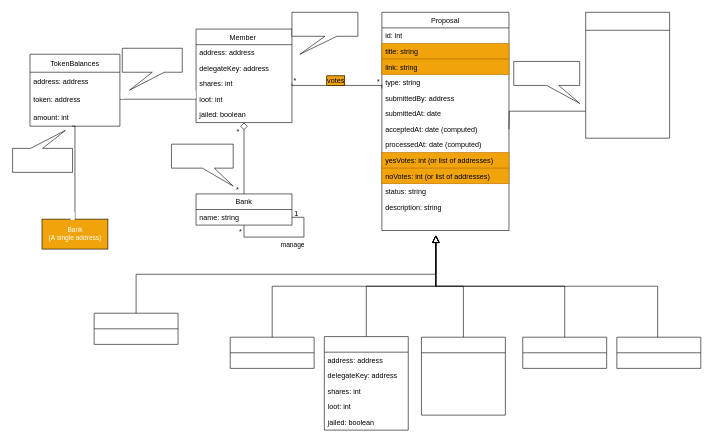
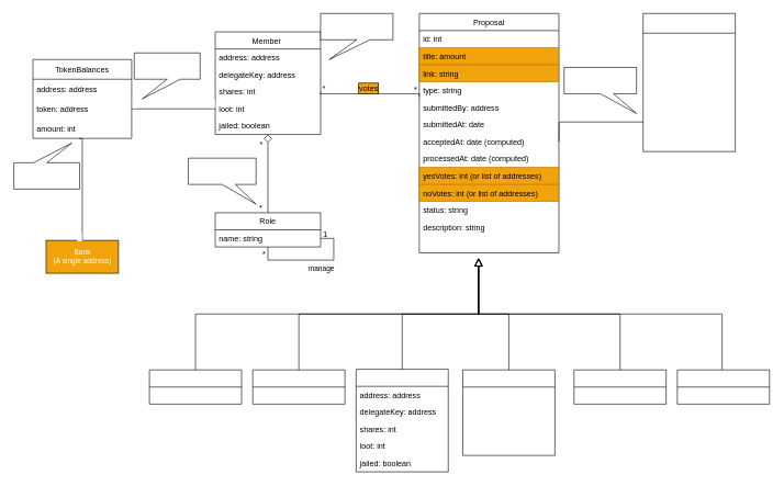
- <mxCell id="13" value="title: string   " style="text;align=left;verticalAlign=top;spacingLeft=4;spacingRight=4;overflow=hidden;rotatable=0;points=[[0,0.5],[1,0.5]];portConstraint=eastwest;rounded=0;shadow=0;html=0;fillColor=#f0a30a;fontColor=#000000;strokeColor=#BD7000;" vertex="1" parent="11"><mxGeometry y="52" width="212" height="26" as="geometry" /></mxCell>
+ <mxCell id="13" value="title: amount   " style="text;align=left;verticalAlign=top;spacingLeft=4;spacingRight=4;overflow=hidden;rotatable=0;points=[[0,0.5],[1,0.5]];portConstraint=eastwest;rounded=0;shadow=0;html=0;fillColor=#f0a30a;fontColor=#000000;strokeColor=#BD7000;" vertex="1" parent="11"><mxGeometry y="52" width="212" height="26" as="geometry" /></mxCell>
- <mxCell id="8" value="Bank" style="swimlane;fontStyle=0;align=center;verticalAlign=top;childLayout=stackLayout;horizontal=1;startSize=26;horizontalStack=0;resizeParent=1;resizeLast=0;collapsible=1;marginBottom=0;rounded=0;shadow=0;strokeWidth=1;" parent="1" vertex="1"><mxGeometry x="326" y="323" width="160" height="52" as="geometry"><mxRectangle x="340" y="380" width="170" height="26" as="alternateBounds" /></mxGeometry></mxCell>
+ <mxCell id="8" value="Role" style="swimlane;fontStyle=0;align=center;verticalAlign=top;childLayout=stackLayout;horizontal=1;startSize=26;horizontalStack=0;resizeParent=1;resizeLast=0;collapsible=1;marginBottom=0;rounded=0;shadow=0;strokeWidth=1;" parent="1" vertex="1"><mxGeometry x="326" y="323" width="160" height="52" as="geometry"><mxRectangle x="340" y="380" width="170" height="26" as="alternateBounds" /></mxGeometry></mxCell>
- <mxCell id="80" value="Signaling" style="swimlane;fontStyle=0;childLayout=stackLayout;horizontal=1;startSize=26;fillColor=none;horizontalStack=0;resizeParent=1;resizeParentMax=0;resizeLast=0;collapsible=1;marginBottom=0;labelBackgroundColor=none;labelBorderColor=none;fontSize=11;fontColor=#FFFFFF;" vertex="1" parent="1"><mxGeometry x="156" y="522" width="140" height="52" as="geometry" /></mxCell>
+ <mxCell id="80" value="Signaling" style="swimlane;fontStyle=0;childLayout=stackLayout;horizontal=1;startSize=26;fillColor=none;horizontalStack=0;resizeParent=1;resizeParentMax=0;resizeLast=0;collapsible=1;marginBottom=0;labelBackgroundColor=none;labelBorderColor=none;fontSize=11;fontColor=#FFFFFF;" vertex="1" parent="1"><mxGeometry x="226" y="562" width="140" height="52" as="geometry" /></mxCell>
